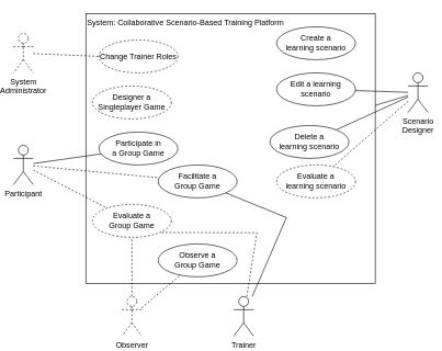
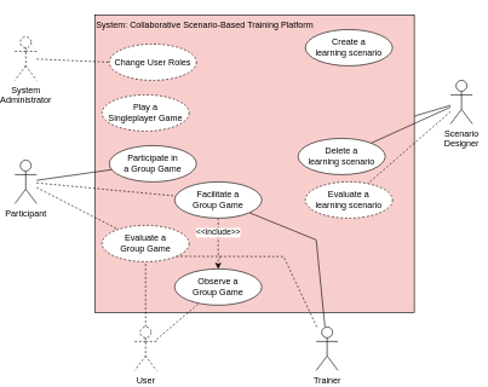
- <mxCell id="29" value="Change Trainer Roles" style="shape=ellipse;html=1;strokeWidth=1;fontStyle=0;whiteSpace=wrap;align=center;perimeter=ellipsePerimeter;dashed=1;" parent="1" vertex="1"><mxGeometry x="150" y="60" width="120" height="50" as="geometry" /></mxCell>
+ <mxCell id="29" value="Change User Roles" style="shape=ellipse;html=1;strokeWidth=1;fontStyle=0;whiteSpace=wrap;align=center;perimeter=ellipsePerimeter;dashed=1;" parent="1" vertex="1"><mxGeometry x="150" y="60" width="120" height="50" as="geometry" /></mxCell>
- <mxCell id="24" value="Edit a learning scenario" style="shape=ellipse;html=1;strokeWidth=1;fontStyle=0;whiteSpace=wrap;align=center;perimeter=ellipsePerimeter;" parent="1" vertex="1"><mxGeometry x="420" y="110" width="120" height="50" as="geometry" /></mxCell>
- <mxCell id="19" style="edgeStyle=none;rounded=0;orthogonalLoop=1;jettySize=auto;html=1;startArrow=none;startFill=0;endArrow=none;endFill=0;" parent="1" source="22" target="24" edge="1"><mxGeometry relative="1" as="geometry" /></mxCell>
- <mxCell id="6" value="Designer a &lt;br&gt;Singleplayer Game" style="shape=ellipse;html=1;strokeWidth=1;fontStyle=0;whiteSpace=wrap;align=center;perimeter=ellipsePerimeter;dashed=1;" parent="1" vertex="1"><mxGeometry x="140" y="130" width="120" height="50" as="geometry" /></mxCell>
+ <mxCell id="6" value="Play a &lt;br&gt;Singleplayer Game" style="shape=ellipse;html=1;strokeWidth=1;fontStyle=0;whiteSpace=wrap;align=center;perimeter=ellipsePerimeter;dashed=1;" parent="1" vertex="1"><mxGeometry x="140" y="130" width="120" height="50" as="geometry" /></mxCell>
- <mxCell id="2" value="System: Collaborative Scenario-Based Training Platform" style="rounded=0;whiteSpace=wrap;html=1;align=left;verticalAlign=top;" parent="1" vertex="1"><mxGeometry x="130" y="20" width="440" height="410" as="geometry" /></mxCell>
+ <mxCell id="2" value="System: Collaborative Scenario-Based Training Platform" style="rounded=0;whiteSpace=wrap;html=1;align=left;verticalAlign=top;fillColor=#f8cecc;" parent="1" vertex="1"><mxGeometry x="130" y="20" width="440" height="410" as="geometry" /></mxCell>
+ <mxCell id="16" value="&amp;lt;&amp;lt;include&amp;gt;&amp;gt;" style="edgeStyle=none;rounded=0;orthogonalLoop=1;jettySize=auto;html=1;entryX=0.5;entryY=0;entryDx=0;entryDy=0;endArrow=classic;endFill=1;dashed=1;startArrow=none;startFill=0;jumpStyle=arc;" parent="1" source="17" target="12" edge="1"><mxGeometry x="-0.429" relative="1" as="geometry"><mxPoint as="offset" /></mxGeometry></mxCell>
- <mxCell id="15" value="Trainer" style="shape=umlActor;verticalLabelPosition=bottom;verticalAlign=top;html=1;" parent="1" vertex="1"><mxGeometry x="355" y="450" width="30" height="60" as="geometry" /></mxCell>
+ <mxCell id="15" value="Trainer" style="shape=umlActor;verticalLabelPosition=bottom;verticalAlign=top;html=1;" parent="1" vertex="1"><mxGeometry x="435" y="450" width="30" height="60" as="geometry" /></mxCell>
- <mxCell id="11" value="Observer" style="shape=umlActor;verticalLabelPosition=bottom;verticalAlign=top;html=1;dashed=1;" parent="1" vertex="1"><mxGeometry x="185" y="450" width="30" height="60" as="geometry" /></mxCell>
+ <mxCell id="11" value="User" style="shape=umlActor;verticalLabelPosition=bottom;verticalAlign=top;html=1;dashed=1;" parent="1" vertex="1"><mxGeometry x="185" y="450" width="30" height="60" as="geometry" /></mxCell>
